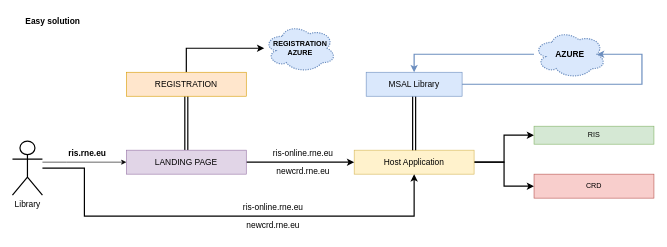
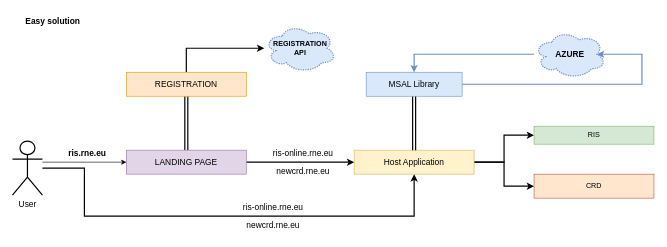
- <mxCell id="26" value="&lt;div&gt;&lt;b&gt;REGISTRATION&lt;/b&gt;&lt;/div&gt;&lt;div&gt;&lt;b&gt;AZURE&lt;/b&gt;&lt;/div&gt;" style="ellipse;shape=cloud;whiteSpace=wrap;html=1;fillColor=#dae8fc;strokeColor=#6c8ebf;dashed=1;dashPattern=1 1;strokeWidth=2;" parent="1" vertex="1"><mxGeometry x="440" y="40" width="120" height="80" as="geometry" /></mxCell>
+ <mxCell id="26" value="&lt;div&gt;&lt;b&gt;REGISTRATION&lt;/b&gt;&lt;/div&gt;&lt;div&gt;&lt;b&gt;API&lt;/b&gt;&lt;/div&gt;" style="ellipse;shape=cloud;whiteSpace=wrap;html=1;fillColor=#dae8fc;strokeColor=#6c8ebf;dashed=1;dashPattern=1 1;strokeWidth=2;" parent="1" vertex="1"><mxGeometry x="440" y="40" width="120" height="80" as="geometry" /></mxCell>
- <mxCell id="14" value="CRD" style="rounded=0;whiteSpace=wrap;html=1;fillColor=#f8cecc;strokeColor=#b85450;" parent="1" vertex="1"><mxGeometry x="890" y="290" width="200" height="40" as="geometry" /></mxCell>
+ <mxCell id="14" value="CRD" style="rounded=0;whiteSpace=wrap;html=1;fillColor=#ffe6cc;strokeColor=#b85450;" parent="1" vertex="1"><mxGeometry x="890" y="290" width="200" height="40" as="geometry" /></mxCell>
- <mxCell id="11" value="&lt;font style=&quot;font-size: 14px;&quot;&gt;Library&lt;/font&gt;" style="shape=umlActor;verticalLabelPosition=bottom;verticalAlign=top;html=1;outlineConnect=0;strokeWidth=2;" parent="1" vertex="1"><mxGeometry x="20" y="235" width="50" height="90" as="geometry" /></mxCell>
+ <mxCell id="11" value="&lt;font style=&quot;font-size: 14px;&quot;&gt;User&lt;/font&gt;" style="shape=umlActor;verticalLabelPosition=bottom;verticalAlign=top;html=1;outlineConnect=0;strokeWidth=2;" parent="1" vertex="1"><mxGeometry x="20" y="235" width="50" height="90" as="geometry" /></mxCell>
